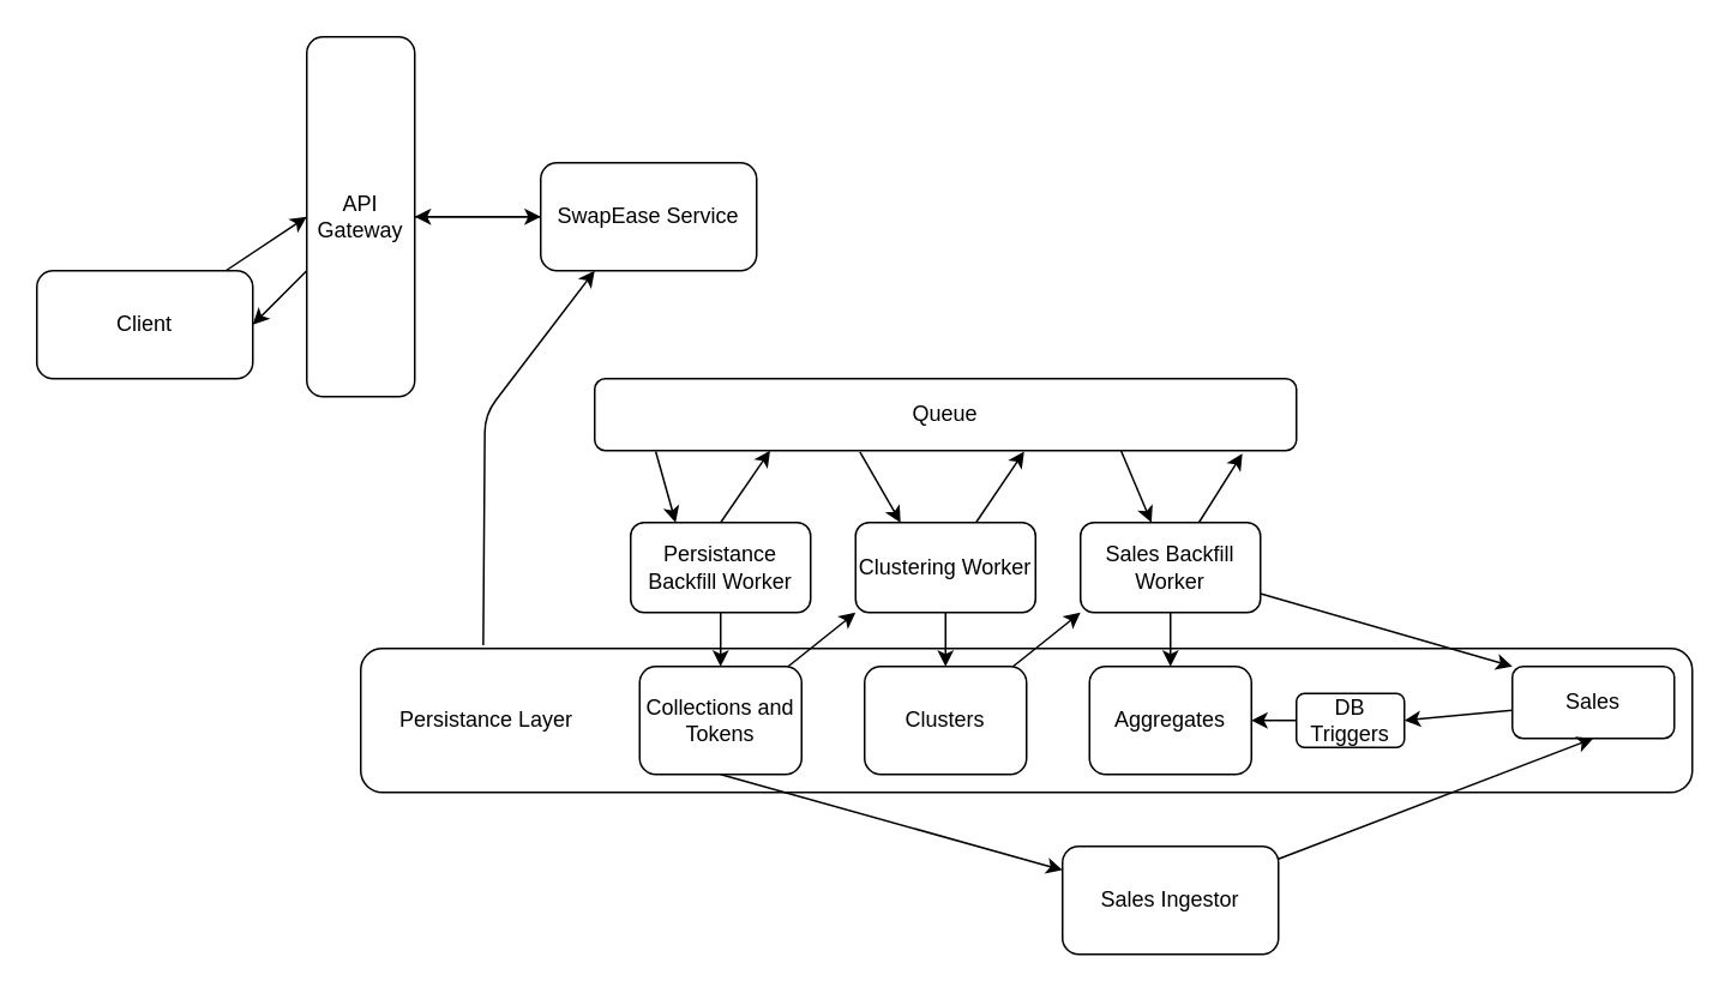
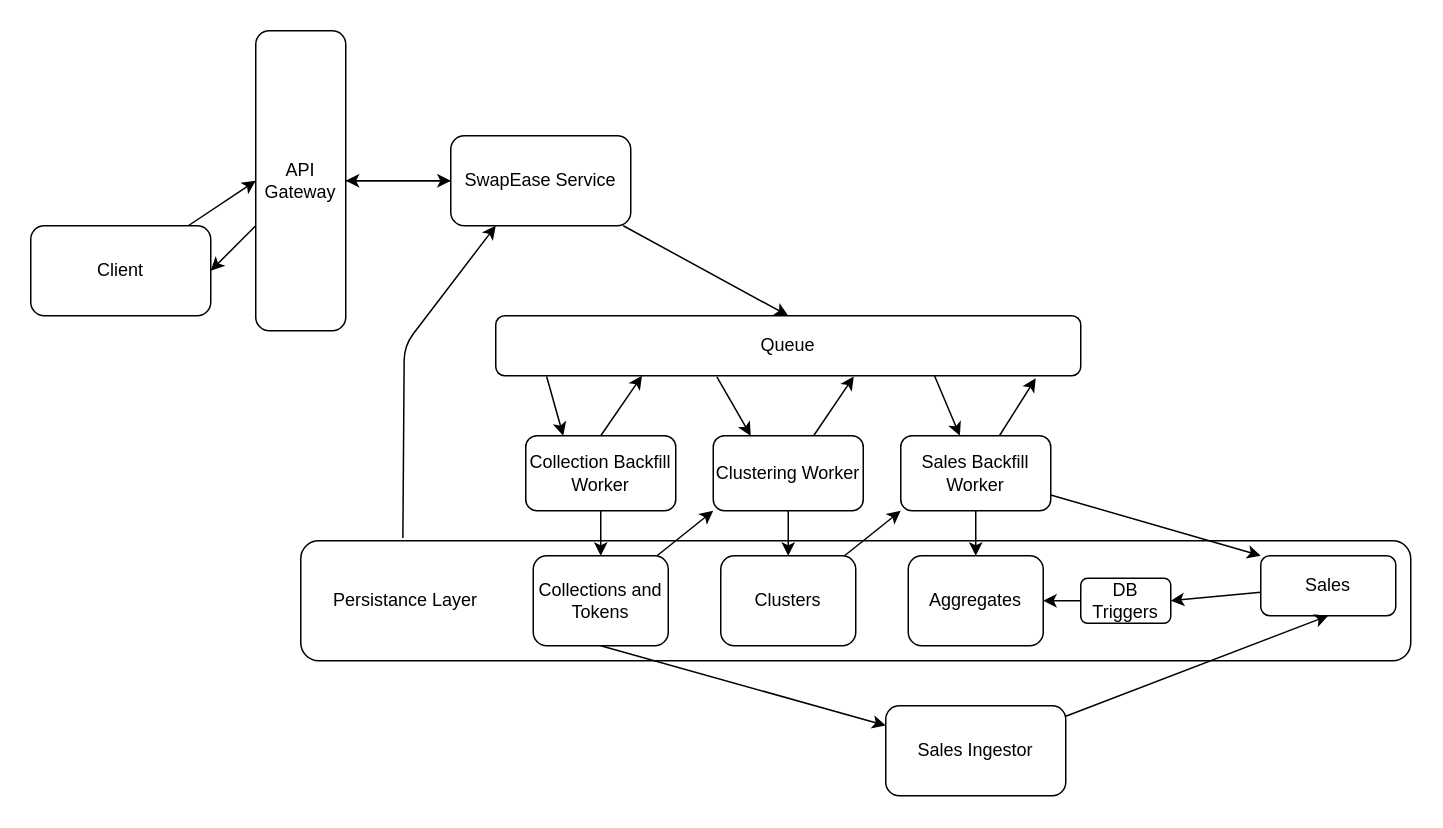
+ <mxCell id="8" style="edgeStyle=none;html=1;entryX=0.5;entryY=0;entryDx=0;entryDy=0;" edge="1" parent="1" source="9" target="10"><mxGeometry relative="1" as="geometry" /></mxCell>
- <mxCell id="11" value="Persistance Backfill Worker" style="rounded=1;whiteSpace=wrap;html=1;" vertex="1" parent="1"><mxGeometry x="350" y="290" width="100" height="50" as="geometry" /></mxCell>
+ <mxCell id="11" value="Collection Backfill Worker" style="rounded=1;whiteSpace=wrap;html=1;" vertex="1" parent="1"><mxGeometry x="350" y="290" width="100" height="50" as="geometry" /></mxCell>
